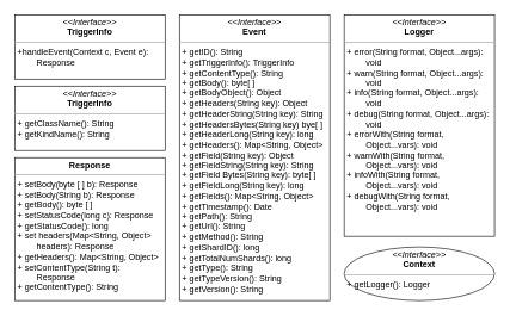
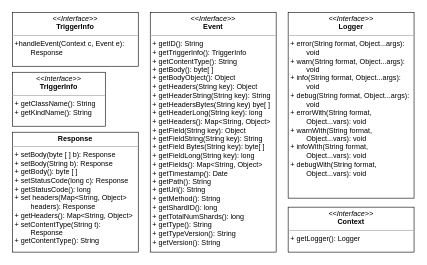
- <mxCell id="7" value="&lt;p style=&quot;margin:0px;margin-top:4px;text-align:center;&quot;&gt;&lt;i&gt;&amp;lt;&amp;lt;Interface&amp;gt;&amp;gt;&lt;/i&gt;&lt;br&gt;&lt;b&gt;TriggerInfo&lt;/b&gt;&lt;/p&gt;&lt;hr size=&quot;1&quot;&gt;&lt;p style=&quot;margin:0px;margin-left:4px;&quot;&gt;+ getClassName(): String&lt;/p&gt;&lt;p style=&quot;margin:0px;margin-left:4px;&quot;&gt;+ getKindName(): String&lt;/p&gt;" style="verticalAlign=top;align=left;overflow=fill;fontSize=12;fontFamily=Helvetica;html=1;" vertex="1" parent="1"><mxGeometry x="20" y="120" width="210" height="90" as="geometry" /></mxCell>
+ <mxCell id="7" value="&lt;p style=&quot;margin:0px;margin-top:4px;text-align:center;&quot;&gt;&lt;i&gt;&amp;lt;&amp;lt;Interface&amp;gt;&amp;gt;&lt;/i&gt;&lt;br&gt;&lt;b&gt;TriggerInfo&lt;/b&gt;&lt;/p&gt;&lt;hr size=&quot;1&quot;&gt;&lt;p style=&quot;margin:0px;margin-left:4px;&quot;&gt;+ getClassName(): String&lt;/p&gt;&lt;p style=&quot;margin:0px;margin-left:4px;&quot;&gt;+ getKindName(): String&lt;/p&gt;" style="verticalAlign=top;align=left;overflow=fill;fontSize=12;fontFamily=Helvetica;html=1;" vertex="1" parent="1"><mxGeometry x="20" y="120" width="155" height="90" as="geometry" /></mxCell>
- <mxCell id="4" value="&lt;p style=&quot;margin:0px;margin-top:4px;text-align:center;&quot;&gt;&lt;i&gt;&amp;lt;&amp;lt;Interface&amp;gt;&amp;gt;&lt;/i&gt;&lt;br&gt;&lt;b&gt;Context&lt;/b&gt;&lt;/p&gt;&lt;hr size=&quot;1&quot;&gt;&lt;p style=&quot;margin:0px;margin-left:4px;&quot;&gt;+ getLogger(): Logger&lt;/p&gt;" style="ellipse;verticalAlign=top;align=left;overflow=fill;fontSize=12;fontFamily=Helvetica;html=1;" vertex="1" parent="1"><mxGeometry x="480" y="345" width="210" height="75" as="geometry" /></mxCell>
+ <mxCell id="4" value="&lt;p style=&quot;margin:0px;margin-top:4px;text-align:center;&quot;&gt;&lt;i&gt;&amp;lt;&amp;lt;Interface&amp;gt;&amp;gt;&lt;/i&gt;&lt;br&gt;&lt;b&gt;Context&lt;/b&gt;&lt;/p&gt;&lt;hr size=&quot;1&quot;&gt;&lt;p style=&quot;margin:0px;margin-left:4px;&quot;&gt;+ getLogger(): Logger&lt;/p&gt;" style="verticalAlign=top;align=left;overflow=fill;fontSize=12;fontFamily=Helvetica;html=1;" vertex="1" parent="1"><mxGeometry x="480" y="345" width="210" height="75" as="geometry" /></mxCell>
